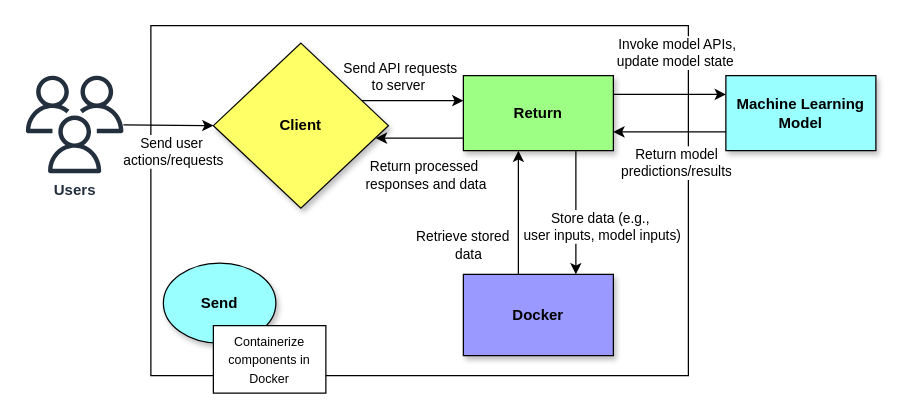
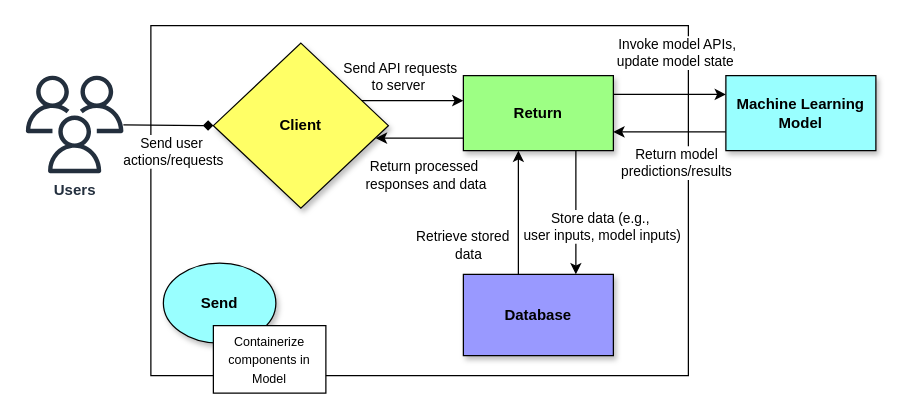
- <mxCell id="3" value="" style="edgeStyle=none;html=1;entryX=0;entryY=0.5;entryDx=0;entryDy=0;" parent="1" source="7" target="19" edge="1"><mxGeometry x="-0.111" y="19" relative="1" as="geometry"><mxPoint x="83" y="118.52" as="sourcePoint" /><mxPoint as="offset" /><mxPoint x="160" y="119" as="targetPoint" /></mxGeometry></mxCell>
+ <mxCell id="3" value="" style="edgeStyle=none;html=1;entryX=0;entryY=0.5;entryDx=0;entryDy=0;endArrow=diamond;" parent="1" source="7" target="19" edge="1"><mxGeometry x="-0.111" y="19" relative="1" as="geometry"><mxPoint x="83" y="118.52" as="sourcePoint" /><mxPoint as="offset" /><mxPoint x="160" y="119" as="targetPoint" /></mxGeometry></mxCell>
- <mxCell id="18" value="&lt;div&gt;&lt;b style=&quot;background-color: transparent;&quot;&gt;Docker&lt;/b&gt;&lt;/div&gt;" style="whiteSpace=wrap;html=1;shadow=1;fillColor=#9999FF;" parent="1" vertex="1"><mxGeometry x="370" y="219" width="120" height="65" as="geometry" /></mxCell>
+ <mxCell id="18" value="&lt;div&gt;&lt;b style=&quot;background-color: transparent;&quot;&gt;Database&lt;/b&gt;&lt;/div&gt;" style="whiteSpace=wrap;html=1;shadow=1;fillColor=#9999FF;" parent="1" vertex="1"><mxGeometry x="370" y="219" width="120" height="65" as="geometry" /></mxCell>
- <mxCell id="21" value="&lt;font style=&quot;font-size: 10px;&quot;&gt;Containerize components in Docker&lt;/font&gt;" style="whiteSpace=wrap;html=1;align=center;" vertex="1" parent="1"><mxGeometry x="170" y="260" width="90" height="54" as="geometry" /></mxCell>
+ <mxCell id="21" value="&lt;font style=&quot;font-size: 10px;&quot;&gt;Containerize components in Model&lt;/font&gt;" style="whiteSpace=wrap;html=1;align=center;" vertex="1" parent="1"><mxGeometry x="170" y="260" width="90" height="54" as="geometry" /></mxCell>
